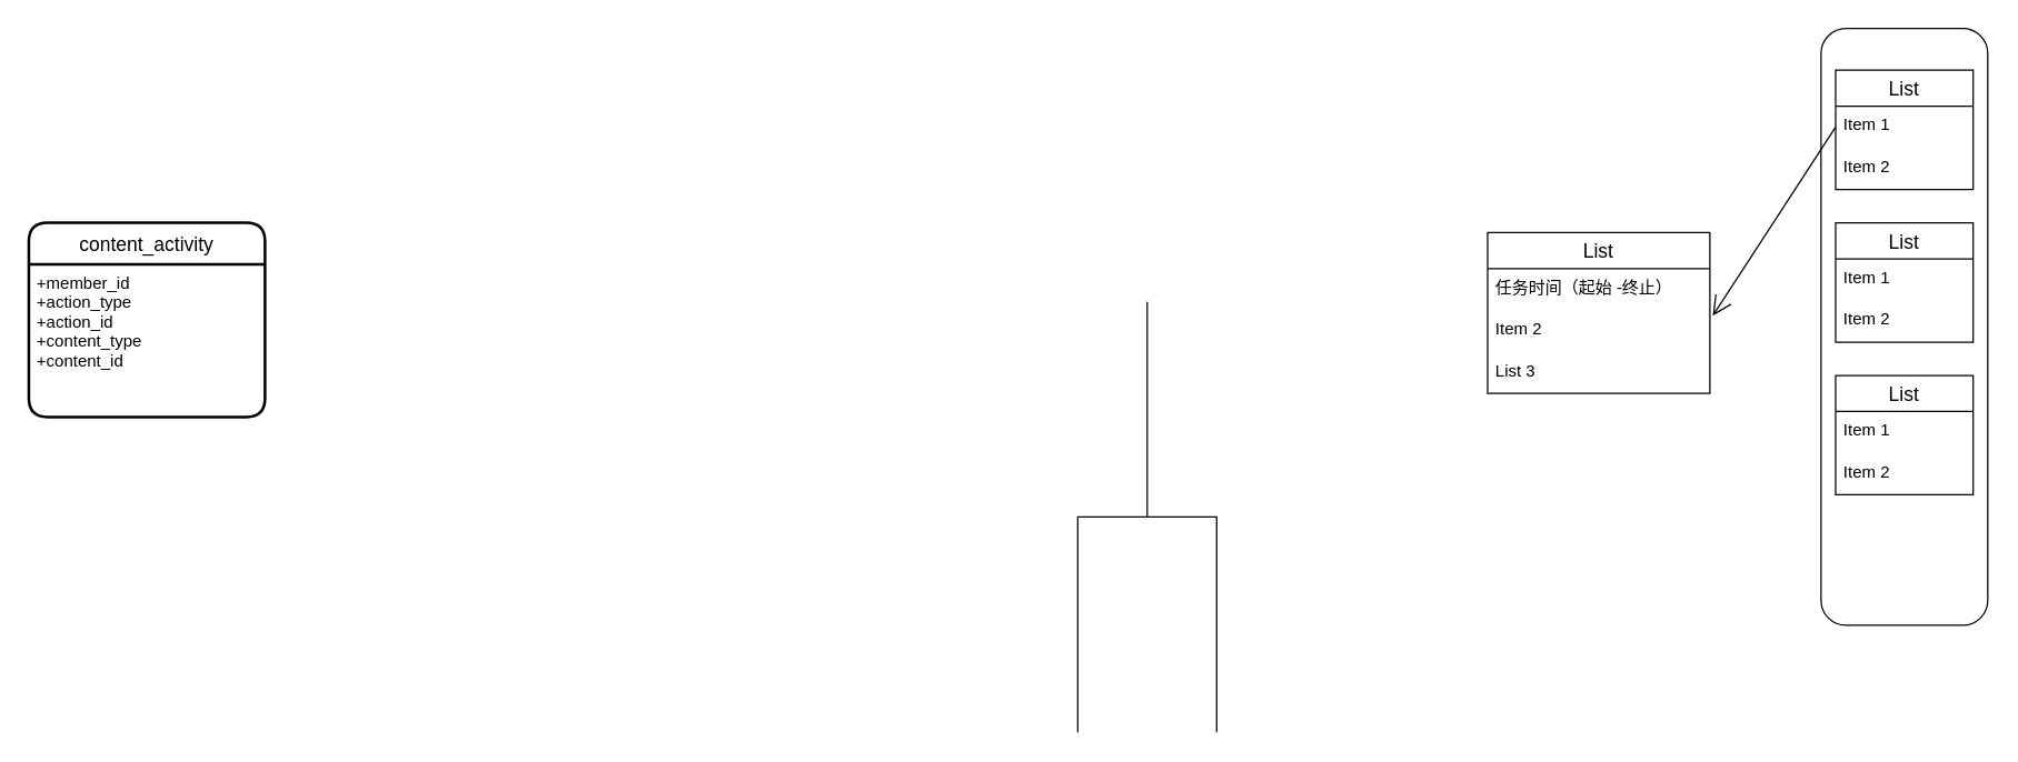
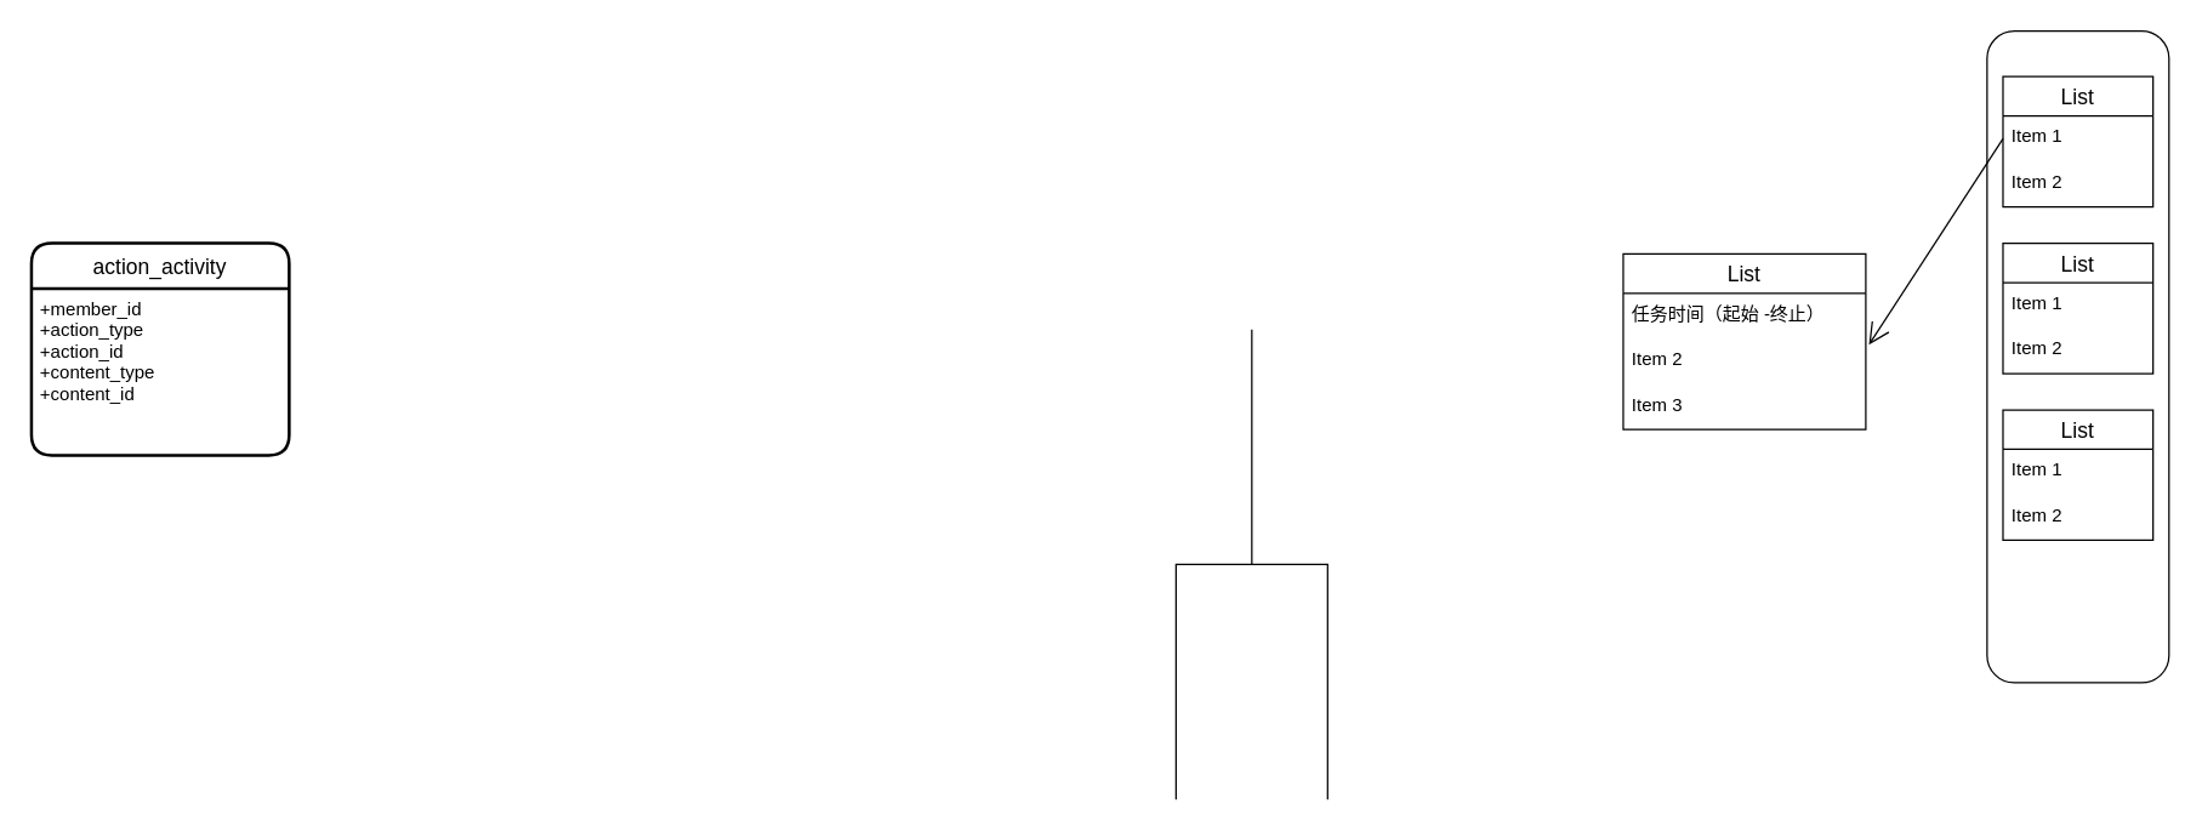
- <mxCell id="17" value="content_activity" style="swimlane;childLayout=stackLayout;horizontal=1;startSize=30;horizontalStack=0;rounded=1;fontSize=14;fontStyle=0;strokeWidth=2;resizeParent=0;resizeLast=1;shadow=0;dashed=0;align=center;" parent="1" vertex="1"><mxGeometry x="20" y="160" width="170" height="140" as="geometry" /></mxCell>
+ <mxCell id="17" value="action_activity" style="swimlane;childLayout=stackLayout;horizontal=1;startSize=30;horizontalStack=0;rounded=1;fontSize=14;fontStyle=0;strokeWidth=2;resizeParent=0;resizeLast=1;shadow=0;dashed=0;align=center;" parent="1" vertex="1"><mxGeometry x="20" y="160" width="170" height="140" as="geometry" /></mxCell>
- <mxCell id="15" value="List 3" style="text;strokeColor=none;fillColor=none;spacingLeft=4;spacingRight=4;overflow=hidden;rotatable=0;points=[[0,0.5],[1,0.5]];portConstraint=eastwest;fontSize=12;" parent="12" vertex="1"><mxGeometry y="86" width="160" height="30" as="geometry" /></mxCell>
+ <mxCell id="15" value="Item 3" style="text;strokeColor=none;fillColor=none;spacingLeft=4;spacingRight=4;overflow=hidden;rotatable=0;points=[[0,0.5],[1,0.5]];portConstraint=eastwest;fontSize=12;" parent="12" vertex="1"><mxGeometry y="86" width="160" height="30" as="geometry" /></mxCell>
